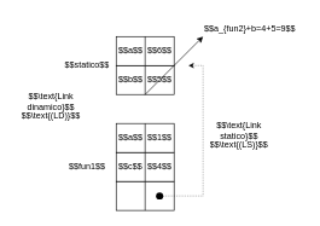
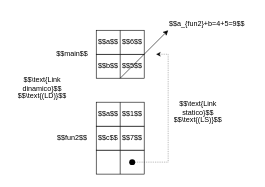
- <mxCell id="6" value="$$statico$$" style="text;html=1;strokeColor=none;fillColor=none;align=center;verticalAlign=middle;whiteSpace=wrap;rounded=0;" vertex="1" parent="1"><mxGeometry x="80" y="50" width="80" height="80" as="geometry" /></mxCell>
+ <mxCell id="6" value="$$main$$" style="text;html=1;strokeColor=none;fillColor=none;align=center;verticalAlign=middle;whiteSpace=wrap;rounded=0;" vertex="1" parent="1"><mxGeometry x="80" y="50" width="80" height="80" as="geometry" /></mxCell>
- <mxCell id="9" value="$$fun1$$" style="text;html=1;strokeColor=none;fillColor=none;align=center;verticalAlign=middle;whiteSpace=wrap;rounded=0;" vertex="1" parent="1"><mxGeometry x="80" y="170" width="80" height="120" as="geometry" /></mxCell>
+ <mxCell id="9" value="$$fun2$$" style="text;html=1;strokeColor=none;fillColor=none;align=center;verticalAlign=middle;whiteSpace=wrap;rounded=0;" vertex="1" parent="1"><mxGeometry x="80" y="170" width="80" height="120" as="geometry" /></mxCell>
- <mxCell id="23" value="$$4$$" style="text;html=1;strokeColor=none;fillColor=none;align=center;verticalAlign=middle;whiteSpace=wrap;rounded=0;" vertex="1" parent="1"><mxGeometry x="200" y="210" width="40" height="40" as="geometry" /></mxCell>
+ <mxCell id="23" value="$$7$$" style="text;html=1;strokeColor=none;fillColor=none;align=center;verticalAlign=middle;whiteSpace=wrap;rounded=0;" vertex="1" parent="1"><mxGeometry x="200" y="210" width="40" height="40" as="geometry" /></mxCell>
